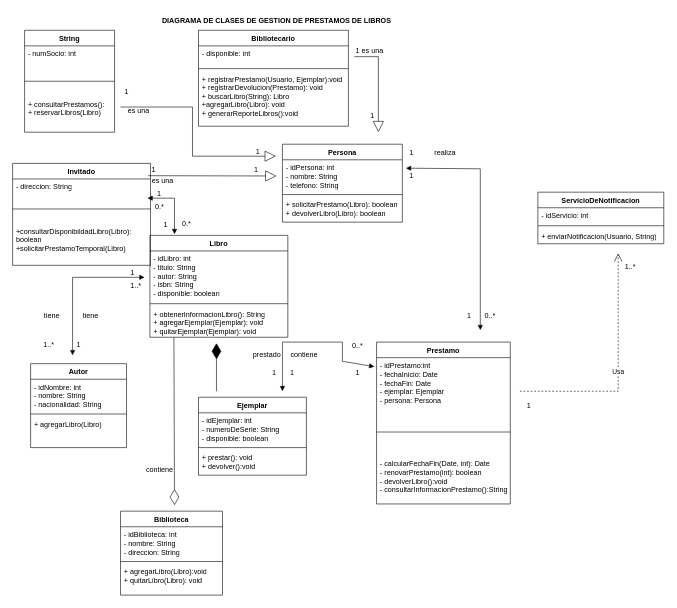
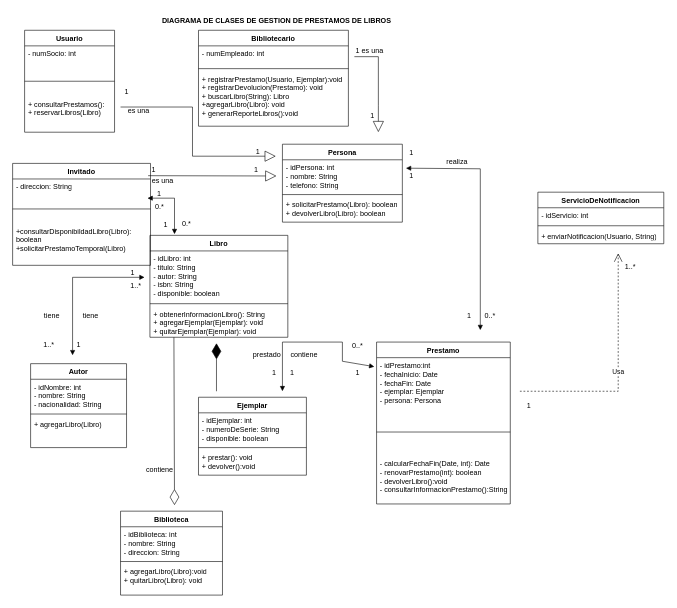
- <mxCell id="2" value="String" style="swimlane;fontStyle=1;align=center;verticalAlign=top;childLayout=stackLayout;horizontal=1;startSize=26;horizontalStack=0;resizeParent=1;resizeParentMax=0;resizeLast=0;collapsible=1;marginBottom=0;whiteSpace=wrap;html=1;" parent="1" vertex="1"><mxGeometry x="40" y="50" width="150" height="170" as="geometry" /></mxCell>
+ <mxCell id="2" value="Usuario" style="swimlane;fontStyle=1;align=center;verticalAlign=top;childLayout=stackLayout;horizontal=1;startSize=26;horizontalStack=0;resizeParent=1;resizeParentMax=0;resizeLast=0;collapsible=1;marginBottom=0;whiteSpace=wrap;html=1;" parent="1" vertex="1"><mxGeometry x="40" y="50" width="150" height="170" as="geometry" /></mxCell>
- <mxCell id="62" value="- disponible: int" style="text;strokeColor=none;fillColor=none;align=left;verticalAlign=top;spacingLeft=4;spacingRight=4;overflow=hidden;rotatable=0;points=[[0,0.5],[1,0.5]];portConstraint=eastwest;whiteSpace=wrap;html=1;" parent="61" vertex="1"><mxGeometry y="26" width="250" height="34" as="geometry" /></mxCell>
+ <mxCell id="62" value="- numEmpleado: int" style="text;strokeColor=none;fillColor=none;align=left;verticalAlign=top;spacingLeft=4;spacingRight=4;overflow=hidden;rotatable=0;points=[[0,0.5],[1,0.5]];portConstraint=eastwest;whiteSpace=wrap;html=1;" parent="61" vertex="1"><mxGeometry y="26" width="250" height="34" as="geometry" /></mxCell>
- <mxCell id="25" value="realiza" style="text;html=1;align=center;verticalAlign=middle;resizable=0;points=[];autosize=1;strokeColor=none;fillColor=none;" parent="1" vertex="1"><mxGeometry x="711" y="240" width="60" height="30" as="geometry" /></mxCell>
+ <mxCell id="25" value="realiza" style="text;html=1;align=center;verticalAlign=middle;resizable=0;points=[];autosize=1;strokeColor=none;fillColor=none;" parent="1" vertex="1"><mxGeometry x="731" y="255" width="60" height="30" as="geometry" /></mxCell>
